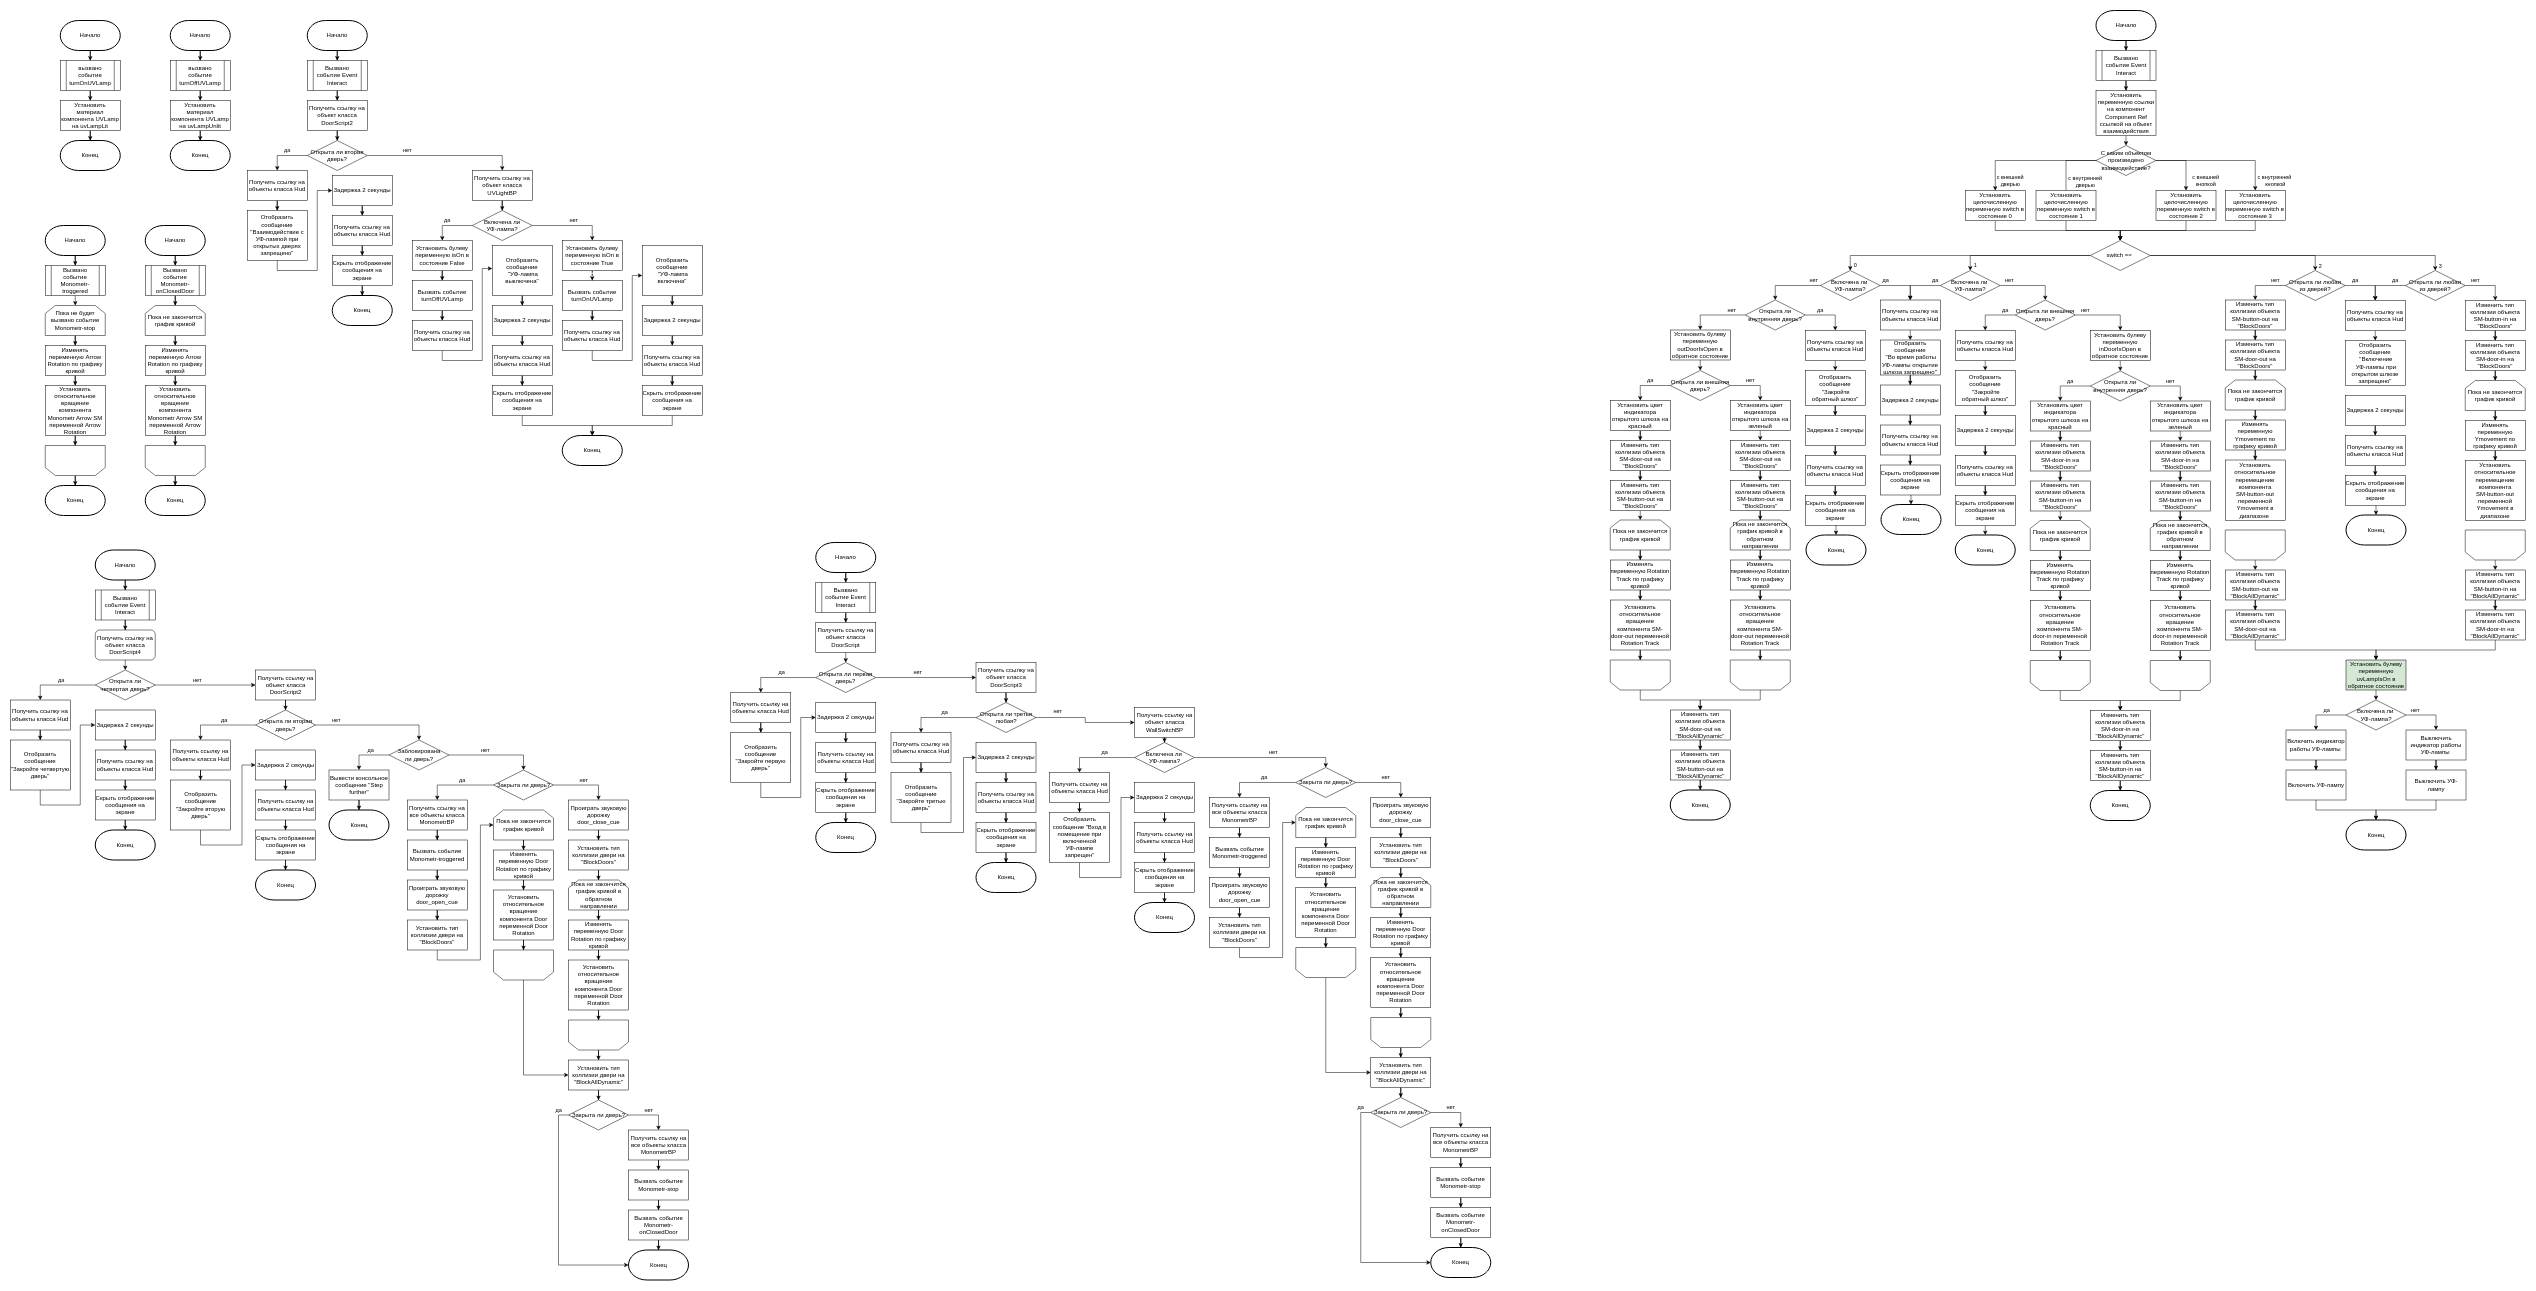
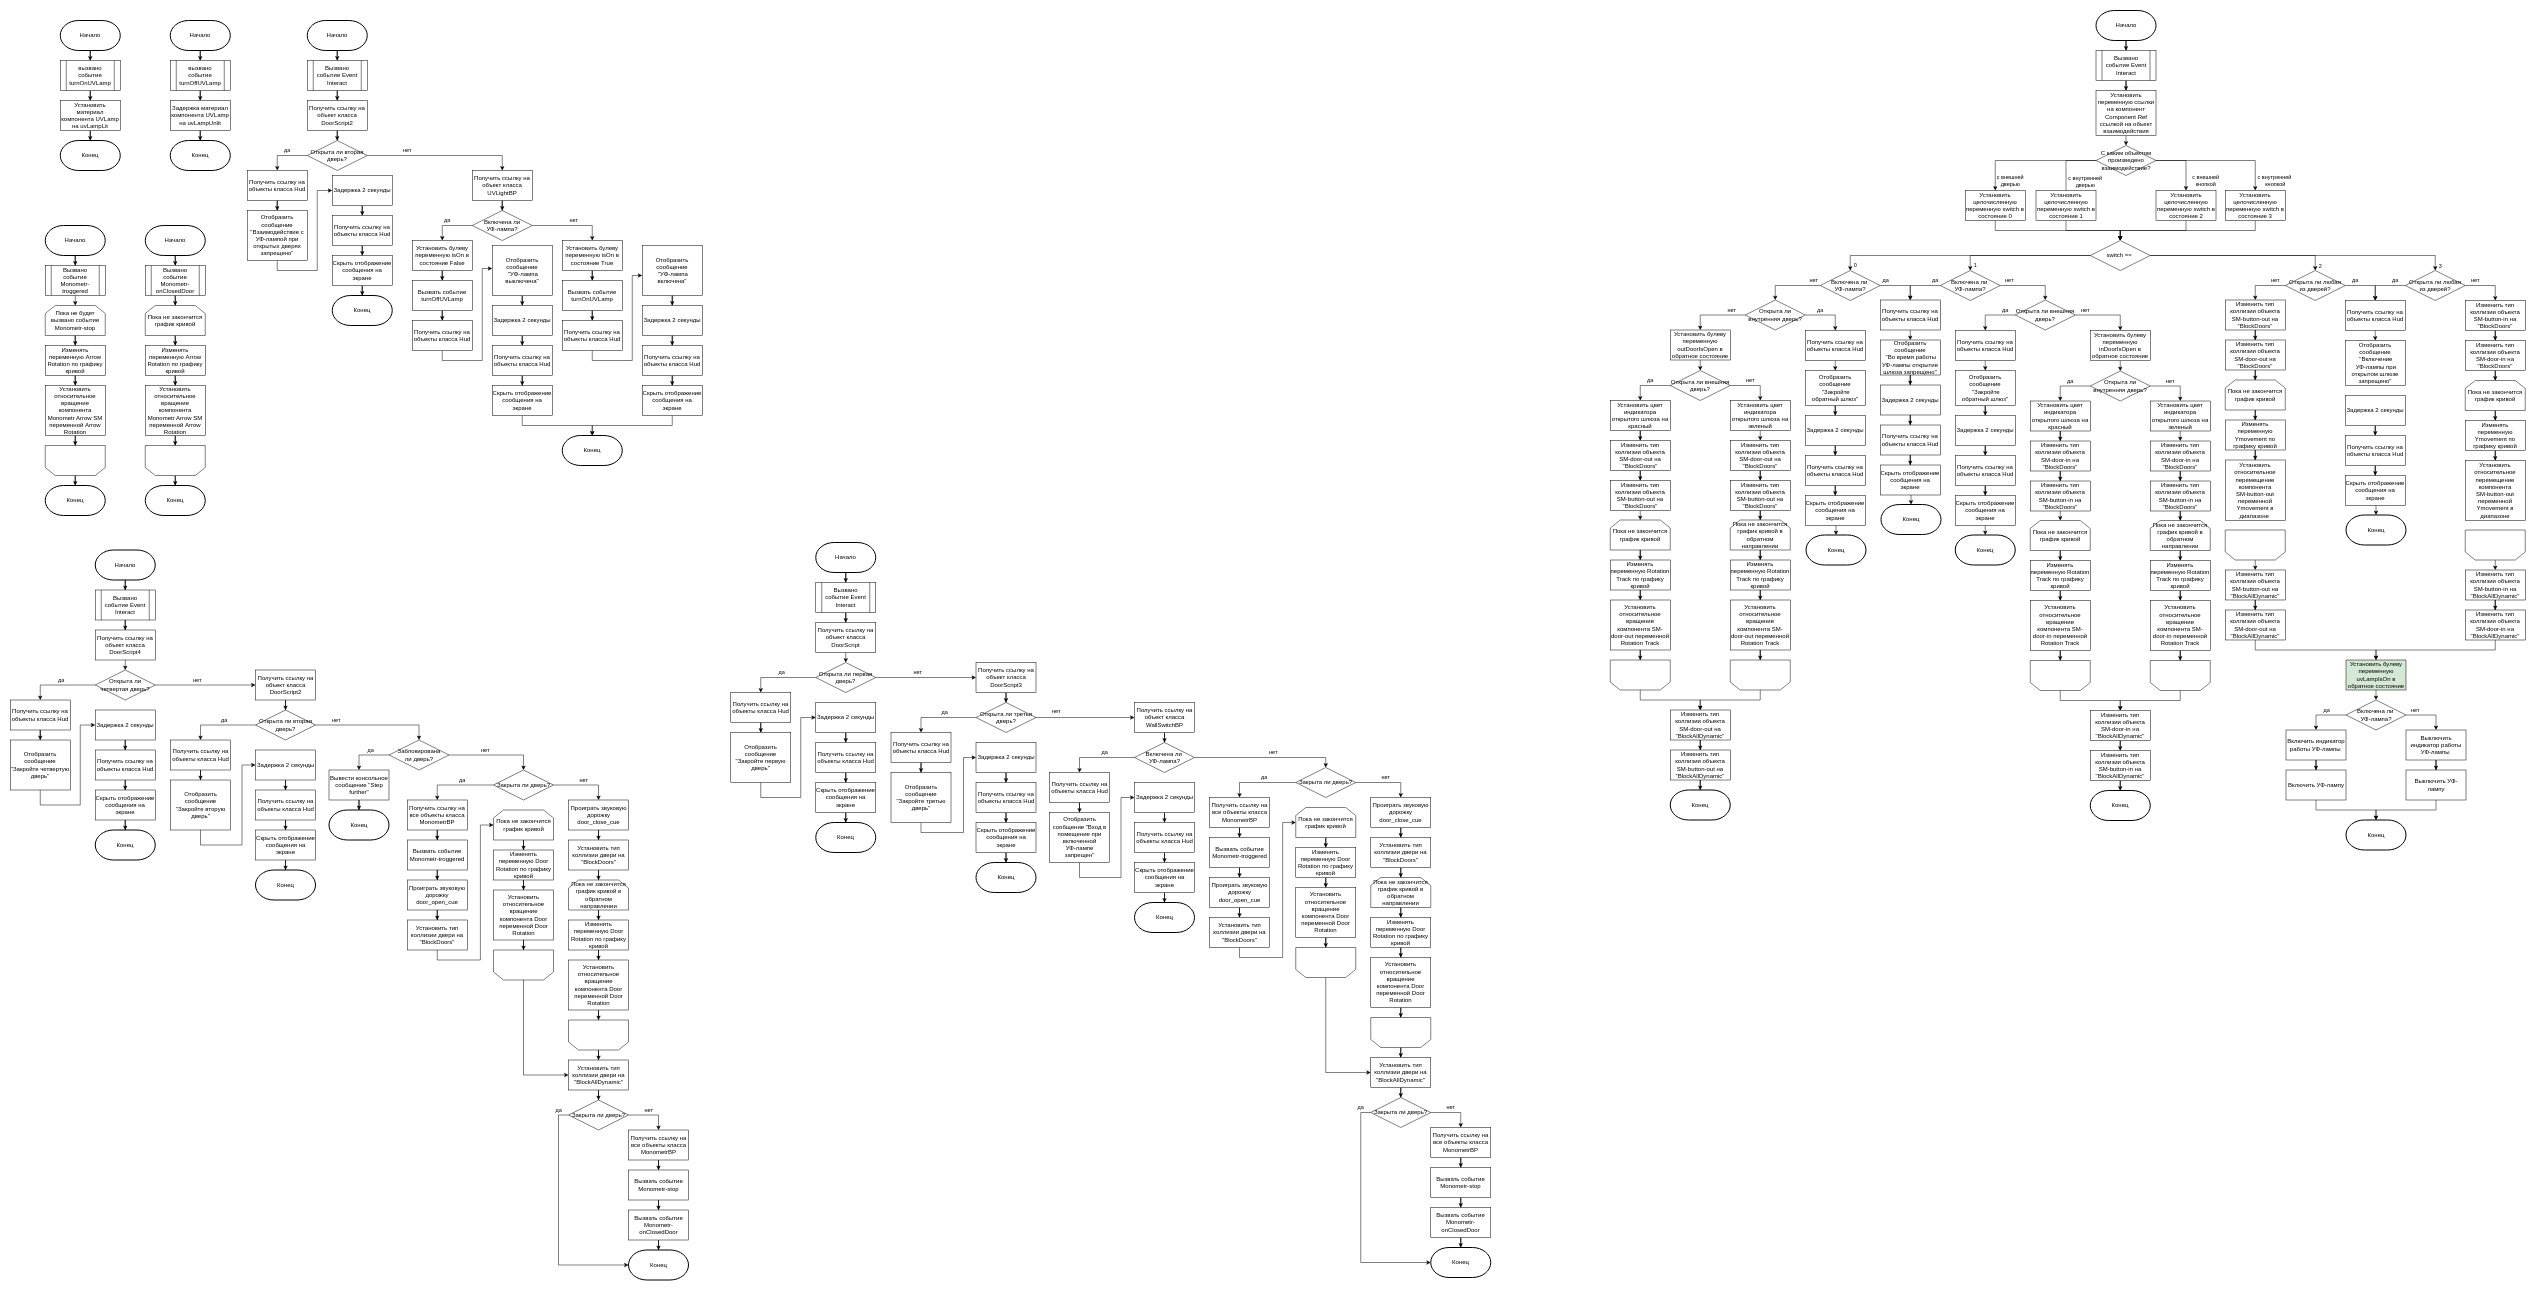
- <mxCell id="14" value="Установить материал компонента UVLamp на uvLampUnlit" style="rounded=0;whiteSpace=wrap;html=1;" parent="1" vertex="1"><mxGeometry x="340" y="200" width="120" height="60" as="geometry" /></mxCell>
+ <mxCell id="14" value="Задержка материал компонента UVLamp на uvLampUnlit" style="rounded=0;whiteSpace=wrap;html=1;" parent="1" vertex="1"><mxGeometry x="340" y="200" width="120" height="60" as="geometry" /></mxCell>
- <mxCell id="42" style="edgeStyle=orthogonalEdgeStyle;rounded=0;orthogonalLoop=1;jettySize=auto;html=1;exitX=0.5;exitY=1;exitDx=0;exitDy=0;dashed=1;" parent="1" source="43" target="47" edge="1"><mxGeometry relative="1" as="geometry" /></mxCell>
+ <mxCell id="42" style="edgeStyle=orthogonalEdgeStyle;rounded=0;orthogonalLoop=1;jettySize=auto;html=1;exitX=0.5;exitY=1;exitDx=0;exitDy=0;" parent="1" source="43" target="47" edge="1"><mxGeometry relative="1" as="geometry" /></mxCell>
- <mxCell id="196" value="Получить ссылку на объект класса DoorScript4" style="whiteSpace=wrap;html=1;rounded=1;" vertex="1" parent="1"><mxGeometry x="190" y="1259" width="120" height="60" as="geometry" /></mxCell>
+ <mxCell id="196" value="Получить ссылку на объект класса DoorScript4" style="rounded=0;whiteSpace=wrap;html=1;" vertex="1" parent="1"><mxGeometry x="190" y="1259" width="120" height="60" as="geometry" /></mxCell>
- <mxCell id="120" value="Открыта ли третья любая?" style="rhombus;whiteSpace=wrap;html=1;" vertex="1" parent="1"><mxGeometry x="1951.5" y="1404" width="120" height="60" as="geometry" /></mxCell>
+ <mxCell id="120" value="Открыта ли третья дверь?" style="rhombus;whiteSpace=wrap;html=1;" vertex="1" parent="1"><mxGeometry x="1951.5" y="1404" width="120" height="60" as="geometry" /></mxCell>
- <mxCell id="133" value="Получить ссылку на объект класса WallSwitchBP" style="rounded=0;whiteSpace=wrap;html=1;" vertex="1" parent="1"><mxGeometry x="2268.5" y="1414" width="120" height="60" as="geometry" /></mxCell>
+ <mxCell id="133" value="Получить ссылку на объект класса WallSwitchBP" style="rounded=0;whiteSpace=wrap;html=1;" vertex="1" parent="1"><mxGeometry x="2268.5" y="1404" width="120" height="60" as="geometry" /></mxCell>
